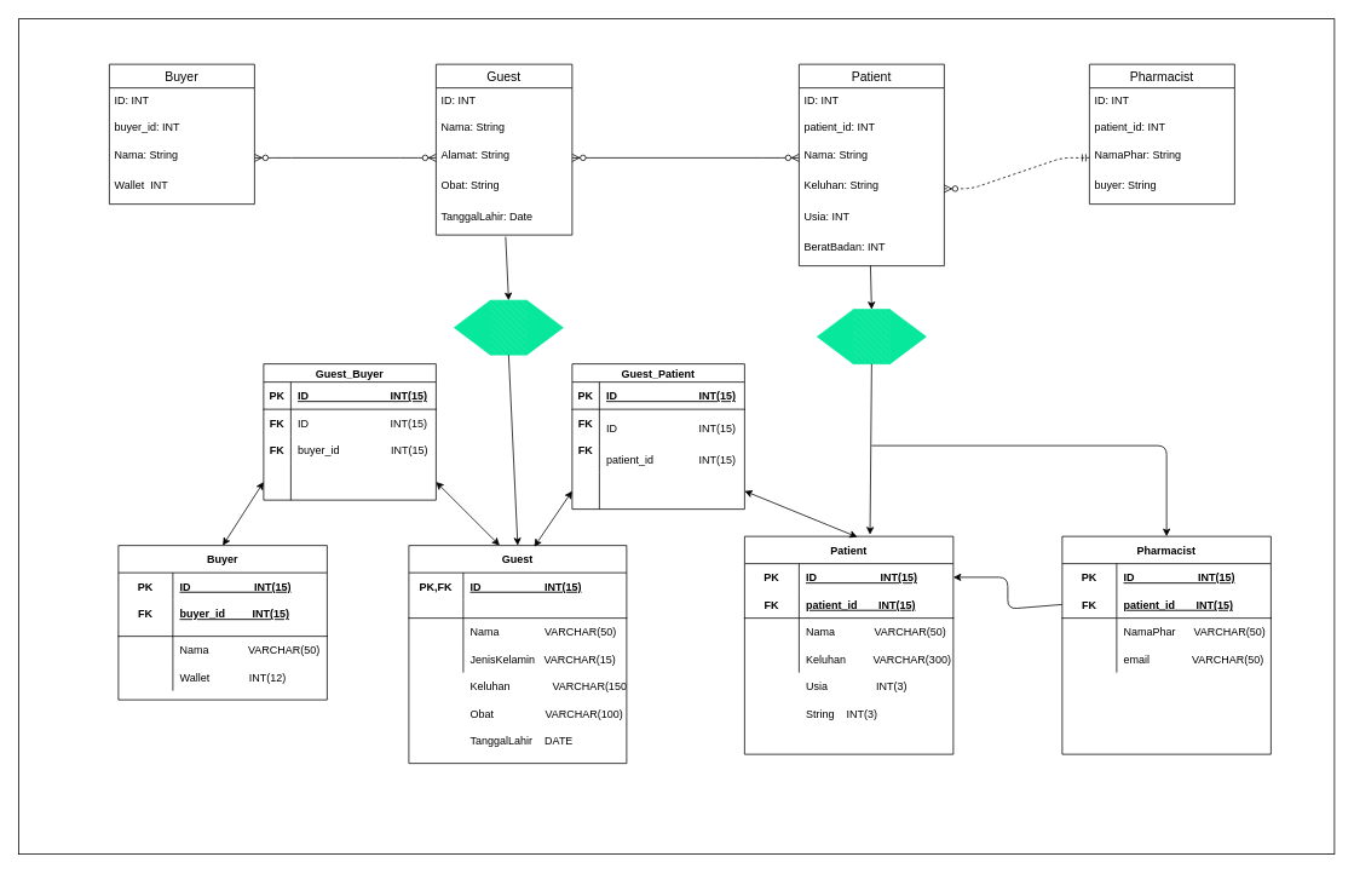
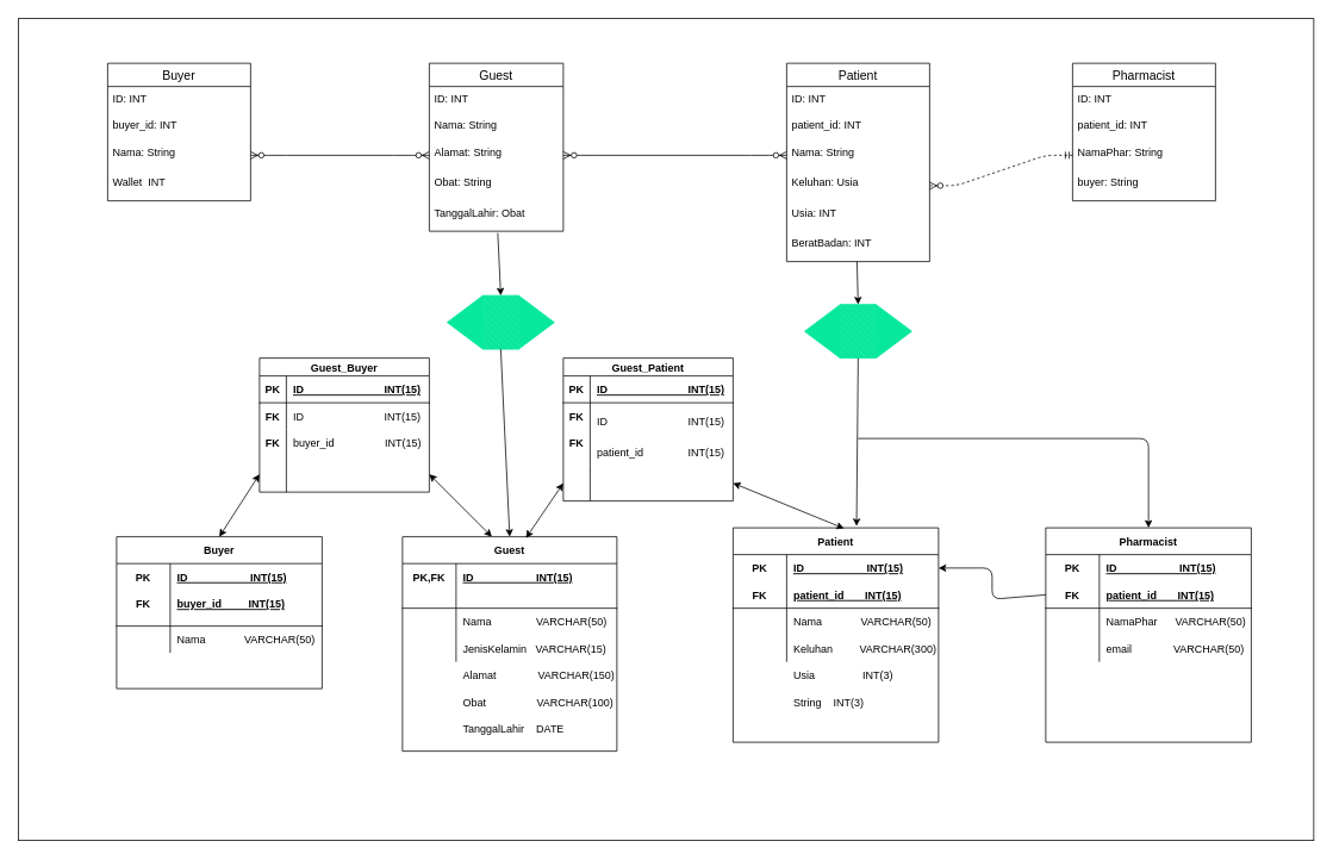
- <mxCell id="94" value="Keluhan: String" style="text;strokeColor=none;fillColor=none;spacingLeft=4;spacingRight=4;overflow=hidden;rotatable=0;points=[[0,0.5],[1,0.5]];portConstraint=eastwest;fontSize=12;" parent="90" vertex="1"><mxGeometry y="120" width="160" height="34" as="geometry" /></mxCell>
+ <mxCell id="94" value="Keluhan: Usia" style="text;strokeColor=none;fillColor=none;spacingLeft=4;spacingRight=4;overflow=hidden;rotatable=0;points=[[0,0.5],[1,0.5]];portConstraint=eastwest;fontSize=12;" parent="90" vertex="1"><mxGeometry y="120" width="160" height="34" as="geometry" /></mxCell>
- <mxCell id="89" value="TanggalLahir: Date" style="text;strokeColor=none;fillColor=none;spacingLeft=4;spacingRight=4;overflow=hidden;rotatable=0;points=[[0,0.5],[1,0.5]];portConstraint=eastwest;fontSize=12;" parent="84" vertex="1"><mxGeometry y="154" width="150" height="34" as="geometry" /></mxCell>
+ <mxCell id="89" value="TanggalLahir: Obat" style="text;strokeColor=none;fillColor=none;spacingLeft=4;spacingRight=4;overflow=hidden;rotatable=0;points=[[0,0.5],[1,0.5]];portConstraint=eastwest;fontSize=12;" parent="84" vertex="1"><mxGeometry y="154" width="150" height="34" as="geometry" /></mxCell>
- <mxCell id="64" value="Wallet             INT(12)" style="shape=partialRectangle;connectable=0;fillColor=none;top=0;left=0;bottom=0;right=0;align=left;spacingLeft=6;overflow=hidden;" parent="62" vertex="1"><mxGeometry x="60" width="170" height="30" as="geometry" /></mxCell>
- <mxCell id="15" value="Keluhan              VARCHAR(150)" style="shape=partialRectangle;connectable=0;fillColor=none;top=0;left=0;bottom=0;right=0;align=left;spacingLeft=6;overflow=hidden;" parent="1" vertex="1"><mxGeometry x="510" y="740" width="180" height="30" as="geometry" /></mxCell>
+ <mxCell id="15" value="Alamat              VARCHAR(150)" style="shape=partialRectangle;connectable=0;fillColor=none;top=0;left=0;bottom=0;right=0;align=left;spacingLeft=6;overflow=hidden;" parent="1" vertex="1"><mxGeometry x="510" y="740" width="180" height="30" as="geometry" /></mxCell>
